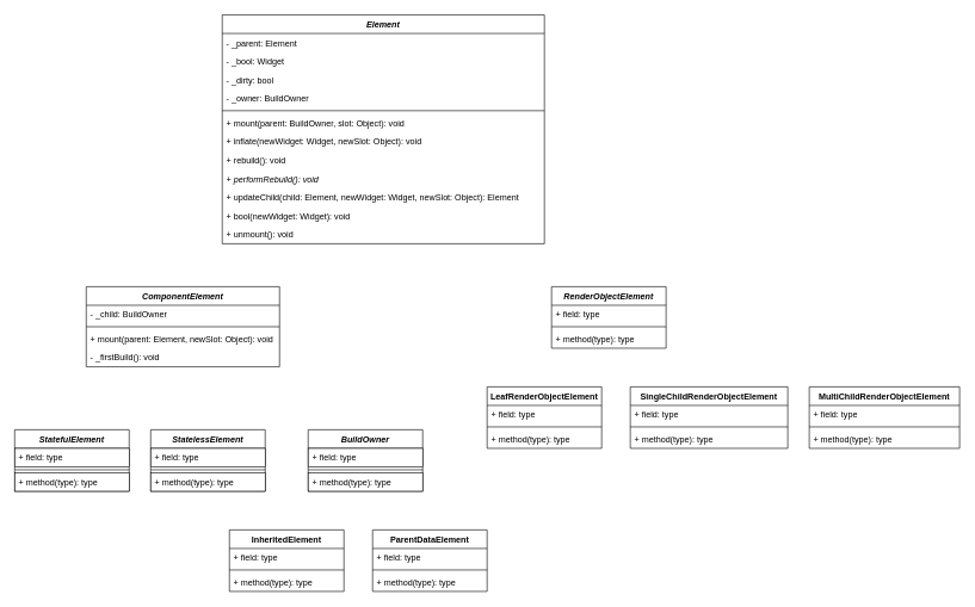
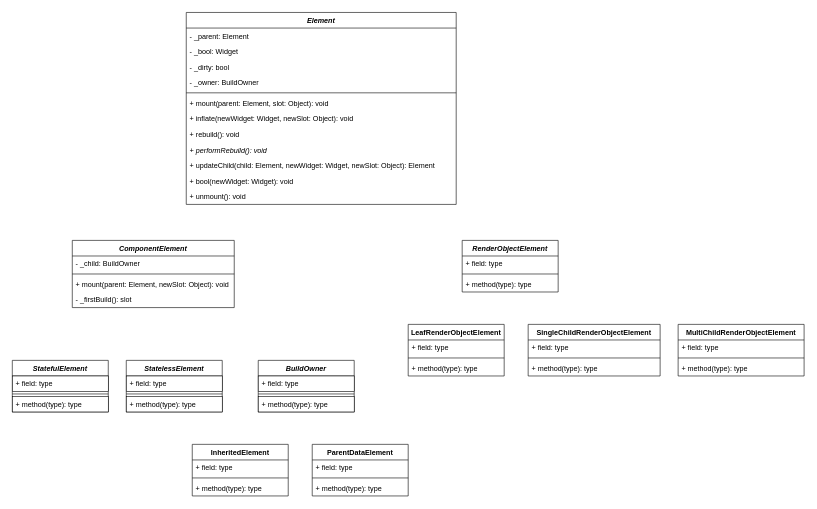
- <mxCell id="25" value="+ mount(parent: BuildOwner, slot: Object): void" style="text;strokeColor=none;fillColor=none;align=left;verticalAlign=top;spacingLeft=4;spacingRight=4;overflow=hidden;rotatable=0;points=[[0,0.5],[1,0.5]];portConstraint=eastwest;shadow=0;fontColor=default;startSize=26;" vertex="1" parent="19"><mxGeometry y="138" width="450" height="26" as="geometry" /></mxCell>
+ <mxCell id="25" value="+ mount(parent: Element, slot: Object): void" style="text;strokeColor=none;fillColor=none;align=left;verticalAlign=top;spacingLeft=4;spacingRight=4;overflow=hidden;rotatable=0;points=[[0,0.5],[1,0.5]];portConstraint=eastwest;shadow=0;fontColor=default;startSize=26;" vertex="1" parent="19"><mxGeometry y="138" width="450" height="26" as="geometry" /></mxCell>
- <mxCell id="6" value="- _firstBuild(): void" style="text;strokeColor=none;fillColor=none;align=left;verticalAlign=top;spacingLeft=4;spacingRight=4;overflow=hidden;rotatable=0;points=[[0,0.5],[1,0.5]];portConstraint=eastwest;fontColor=default;" vertex="1" parent="2"><mxGeometry y="86" width="270" height="26" as="geometry" /></mxCell>
+ <mxCell id="6" value="- _firstBuild(): slot" style="text;strokeColor=none;fillColor=none;align=left;verticalAlign=top;spacingLeft=4;spacingRight=4;overflow=hidden;rotatable=0;points=[[0,0.5],[1,0.5]];portConstraint=eastwest;fontColor=default;" vertex="1" parent="2"><mxGeometry y="86" width="270" height="26" as="geometry" /></mxCell>
